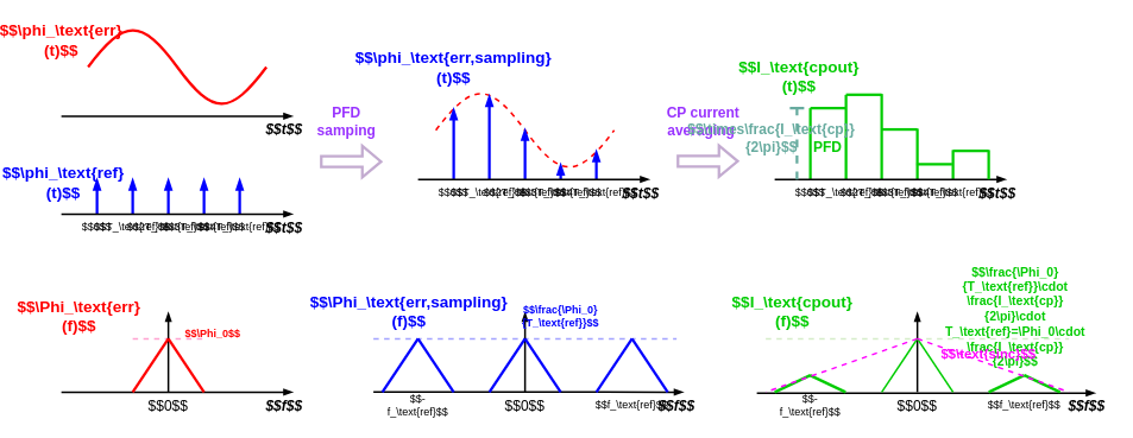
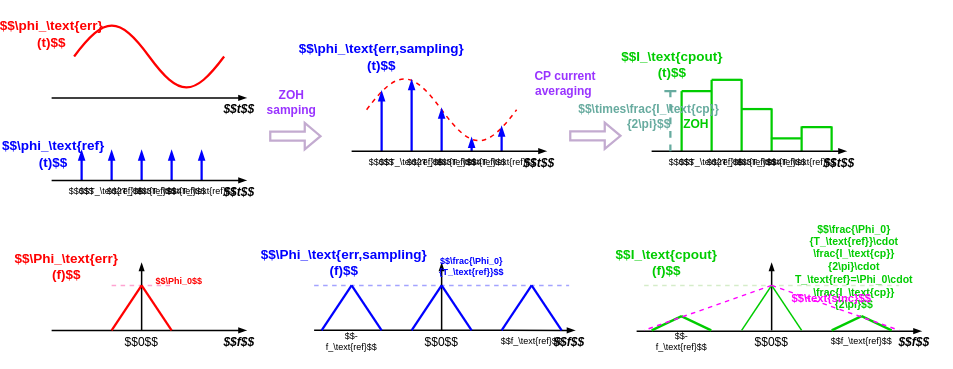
- <mxCell id="11" value="&lt;font style=&quot;font-size: 16px; color: rgb(153, 51, 255);&quot;&gt;&lt;b style=&quot;&quot;&gt;PFD samping&lt;/b&gt;&lt;/font&gt;" style="text;html=1;align=center;verticalAlign=middle;whiteSpace=wrap;rounded=0;" parent="1" vertex="1"><mxGeometry x="340" y="121" width="60" height="30" as="geometry" /></mxCell>
+ <mxCell id="11" value="&lt;font style=&quot;font-size: 16px; color: rgb(153, 51, 255);&quot;&gt;&lt;b style=&quot;&quot;&gt;ZOH samping&lt;/b&gt;&lt;/font&gt;" style="text;html=1;align=center;verticalAlign=middle;whiteSpace=wrap;rounded=0;" parent="1" vertex="1"><mxGeometry x="340" y="121" width="60" height="30" as="geometry" /></mxCell>
- <mxCell id="61" value="&lt;font style=&quot;font-size: 16px; color: rgb(153, 51, 255);&quot;&gt;&lt;b style=&quot;&quot;&gt;CP current&lt;br&gt;&lt;/b&gt;&lt;/font&gt;&lt;div&gt;&lt;font style=&quot;font-size: 16px; color: rgb(153, 51, 255);&quot;&gt;&lt;b style=&quot;background-color: transparent;&quot;&gt;averaging&lt;/b&gt;&lt;b style=&quot;&quot;&gt;&amp;nbsp;&lt;/b&gt;&lt;/font&gt;&lt;/div&gt;" style="text;html=1;align=center;verticalAlign=middle;whiteSpace=wrap;rounded=0;" parent="1" vertex="1"><mxGeometry x="720" y="121" width="100" height="30" as="geometry" /></mxCell>
+ <mxCell id="61" value="&lt;font style=&quot;font-size: 16px; color: rgb(153, 51, 255);&quot;&gt;&lt;b style=&quot;&quot;&gt;CP current&lt;br&gt;&lt;/b&gt;&lt;/font&gt;&lt;div&gt;&lt;font style=&quot;font-size: 16px; color: rgb(153, 51, 255);&quot;&gt;&lt;b style=&quot;background-color: transparent;&quot;&gt;averaging&lt;/b&gt;&lt;b style=&quot;&quot;&gt;&amp;nbsp;&lt;/b&gt;&lt;/font&gt;&lt;/div&gt;" style="text;html=1;align=center;verticalAlign=middle;whiteSpace=wrap;rounded=0;" parent="1" vertex="1"><mxGeometry x="685" y="96" width="100" height="30" as="geometry" /></mxCell>
- <mxCell id="65" value="&lt;font style=&quot;font-size: 16px; color: rgb(0, 204, 0);&quot;&gt;&lt;b style=&quot;&quot;&gt;PFD&lt;/b&gt;&lt;/font&gt;" style="text;html=1;align=center;verticalAlign=middle;whiteSpace=wrap;rounded=0;strokeWidth=3;" parent="1" vertex="1"><mxGeometry x="887" y="149" width="45" height="30" as="geometry" /></mxCell>
+ <mxCell id="65" value="&lt;font style=&quot;font-size: 16px; color: rgb(0, 204, 0);&quot;&gt;&lt;b style=&quot;&quot;&gt;ZOH&lt;/b&gt;&lt;/font&gt;" style="text;html=1;align=center;verticalAlign=middle;whiteSpace=wrap;rounded=0;strokeWidth=3;" parent="1" vertex="1"><mxGeometry x="887" y="149" width="45" height="30" as="geometry" /></mxCell>
